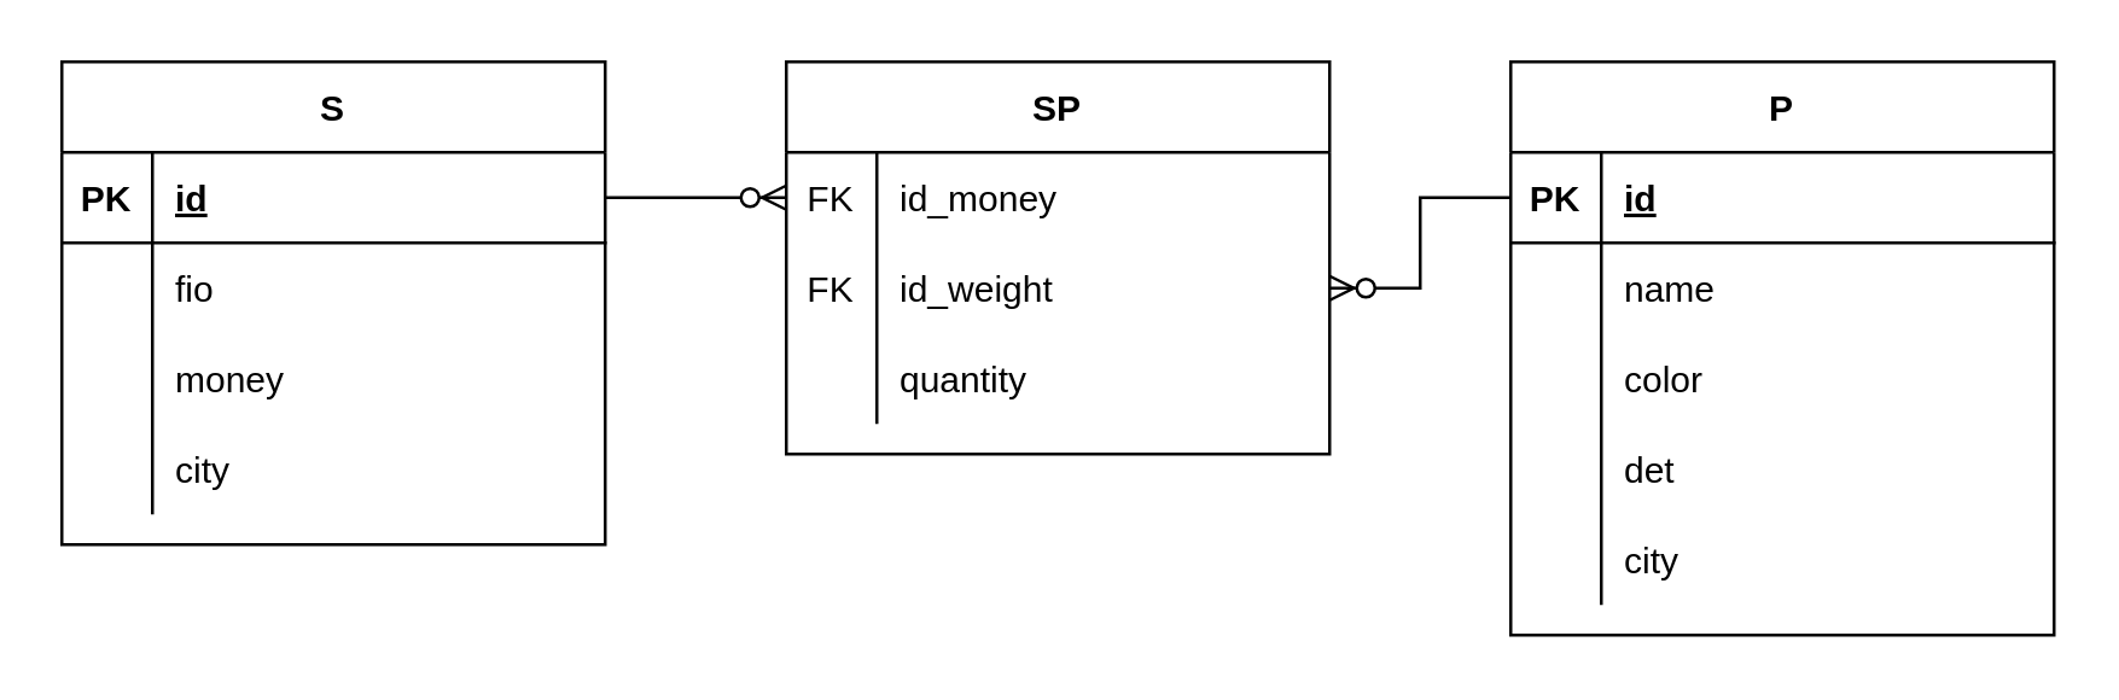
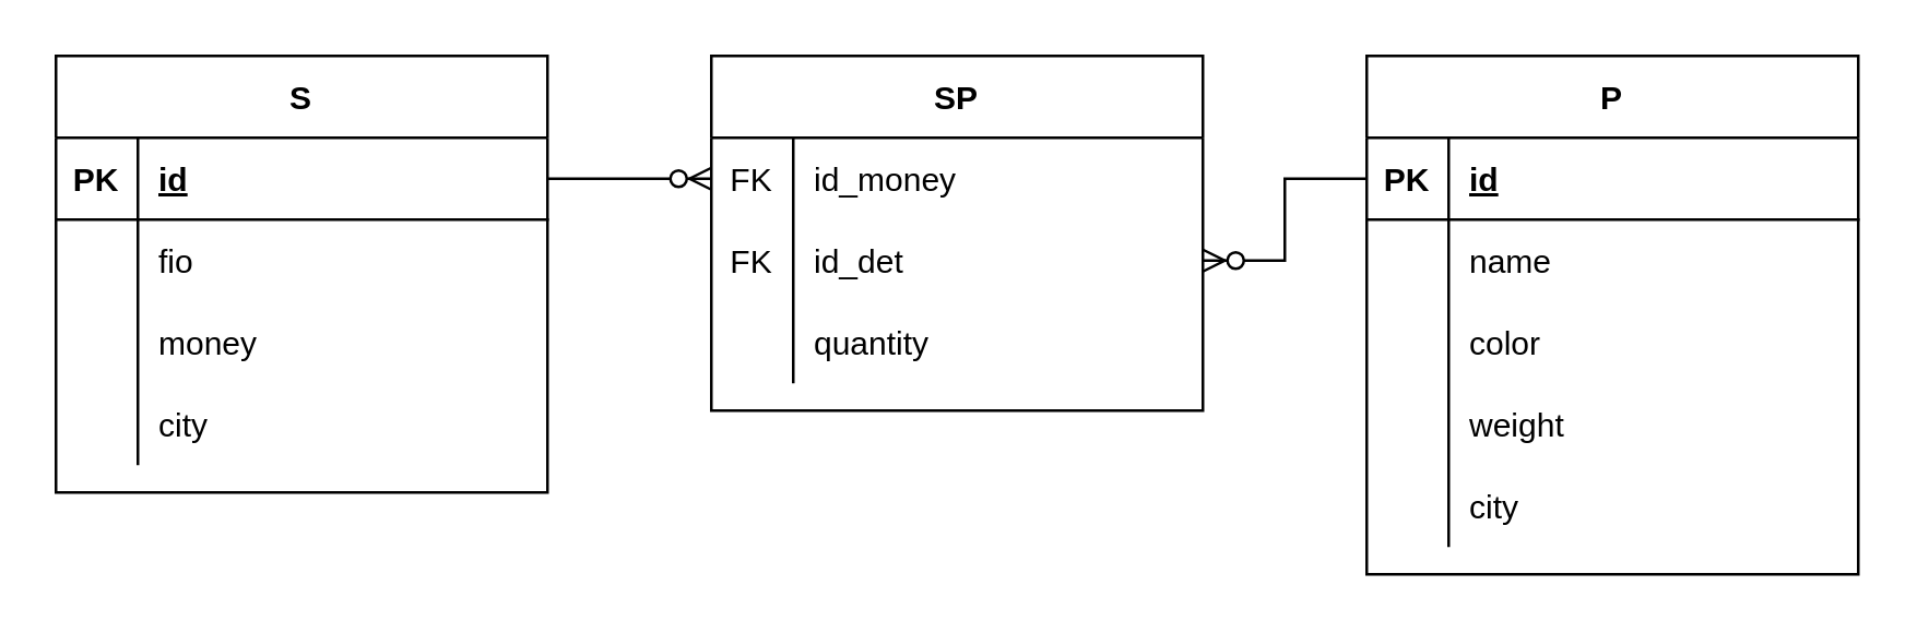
- <mxCell id="37" value="id_weight" style="shape=partialRectangle;connectable=0;fillColor=none;top=0;left=0;bottom=0;right=0;align=left;spacingLeft=6;overflow=hidden;" vertex="1" parent="35"><mxGeometry x="30" width="150" height="30" as="geometry"><mxRectangle width="150" height="30" as="alternateBounds" /></mxGeometry></mxCell>
+ <mxCell id="37" value="id_det" style="shape=partialRectangle;connectable=0;fillColor=none;top=0;left=0;bottom=0;right=0;align=left;spacingLeft=6;overflow=hidden;" vertex="1" parent="35"><mxGeometry x="30" width="150" height="30" as="geometry"><mxRectangle width="150" height="30" as="alternateBounds" /></mxGeometry></mxCell>
- <mxCell id="14" value="det" style="shape=partialRectangle;connectable=0;fillColor=none;top=0;left=0;bottom=0;right=0;align=left;spacingLeft=6;overflow=hidden;" vertex="1" parent="12"><mxGeometry x="30" width="150" height="30" as="geometry"><mxRectangle width="150" height="30" as="alternateBounds" /></mxGeometry></mxCell>
+ <mxCell id="14" value="weight" style="shape=partialRectangle;connectable=0;fillColor=none;top=0;left=0;bottom=0;right=0;align=left;spacingLeft=6;overflow=hidden;" vertex="1" parent="12"><mxGeometry x="30" width="150" height="30" as="geometry"><mxRectangle width="150" height="30" as="alternateBounds" /></mxGeometry></mxCell>
